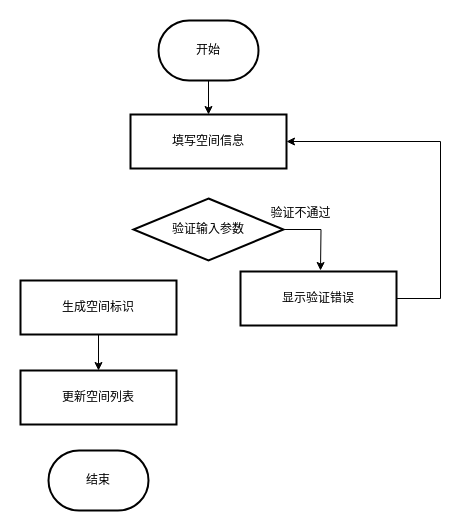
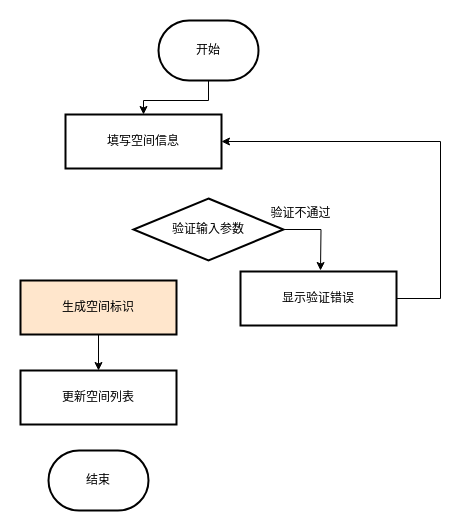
- <mxCell id="2" value="填写空间信息" style="whiteSpace=wrap;strokeWidth=2;" vertex="1" parent="1"><mxGeometry x="130" y="114" width="156" height="54" as="geometry" /></mxCell>
+ <mxCell id="2" value="填写空间信息" style="whiteSpace=wrap;strokeWidth=2;" vertex="1" parent="1"><mxGeometry x="65" y="114" width="156" height="54" as="geometry" /></mxCell>
- <mxCell id="6" value="生成空间标识" style="whiteSpace=wrap;strokeWidth=2;" vertex="1" parent="1"><mxGeometry x="20" y="280" width="156" height="54" as="geometry" /></mxCell>
+ <mxCell id="6" value="生成空间标识" style="whiteSpace=wrap;strokeWidth=2;fillColor=#ffe6cc;" vertex="1" parent="1"><mxGeometry x="20" y="280" width="156" height="54" as="geometry" /></mxCell>
